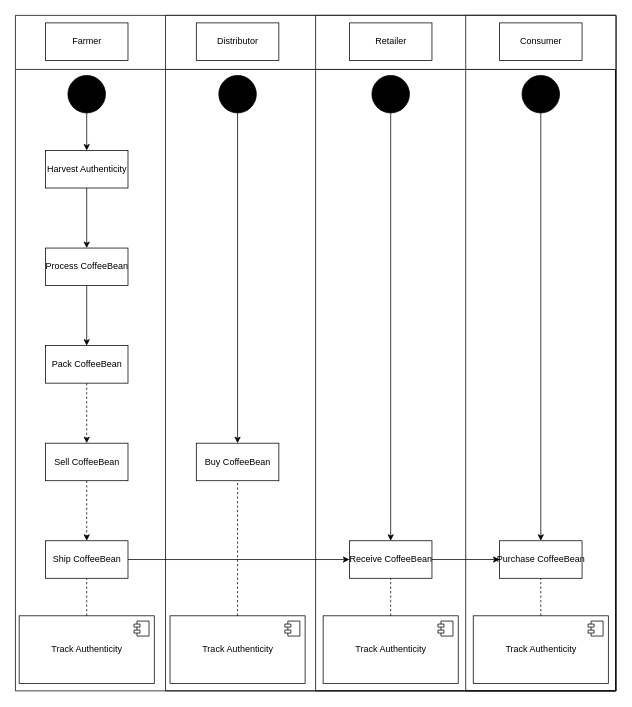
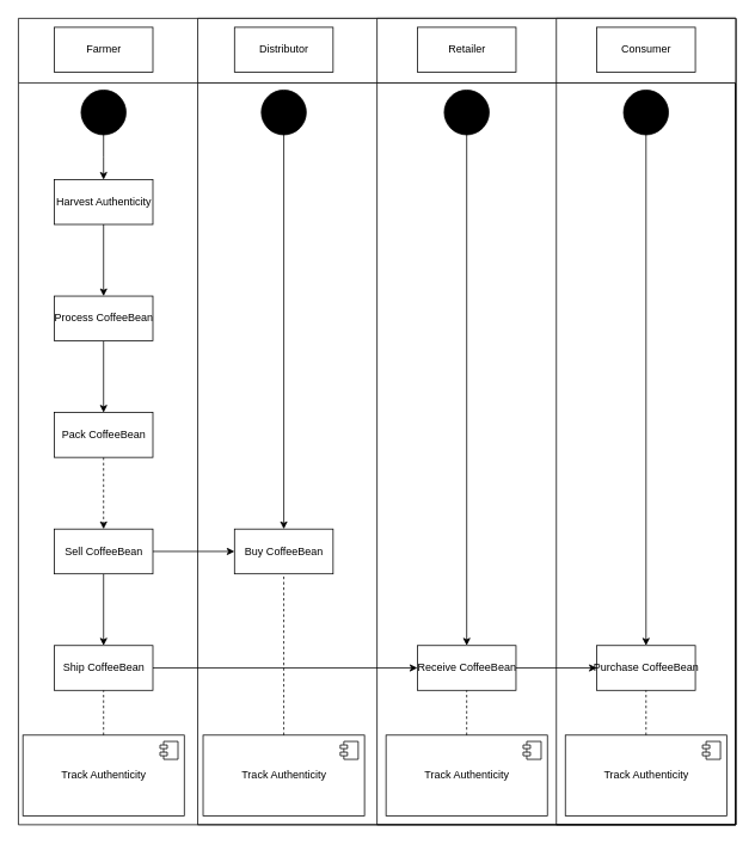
+ <mxCell id="35" value="" style="edgeStyle=orthogonalEdgeStyle;rounded=0;orthogonalLoop=1;jettySize=auto;html=1;" edge="1" parent="1" source="36" target="18"><mxGeometry relative="1" as="geometry" /></mxCell>
- <mxCell id="34" value="" style="edgeStyle=orthogonalEdgeStyle;rounded=0;orthogonalLoop=1;jettySize=auto;html=1;dashed=1;" edge="1" parent="1" source="36" target="38"><mxGeometry relative="1" as="geometry" /></mxCell>
+ <mxCell id="34" value="" style="edgeStyle=orthogonalEdgeStyle;rounded=0;orthogonalLoop=1;jettySize=auto;html=1;" edge="1" parent="1" source="36" target="38"><mxGeometry relative="1" as="geometry" /></mxCell>
